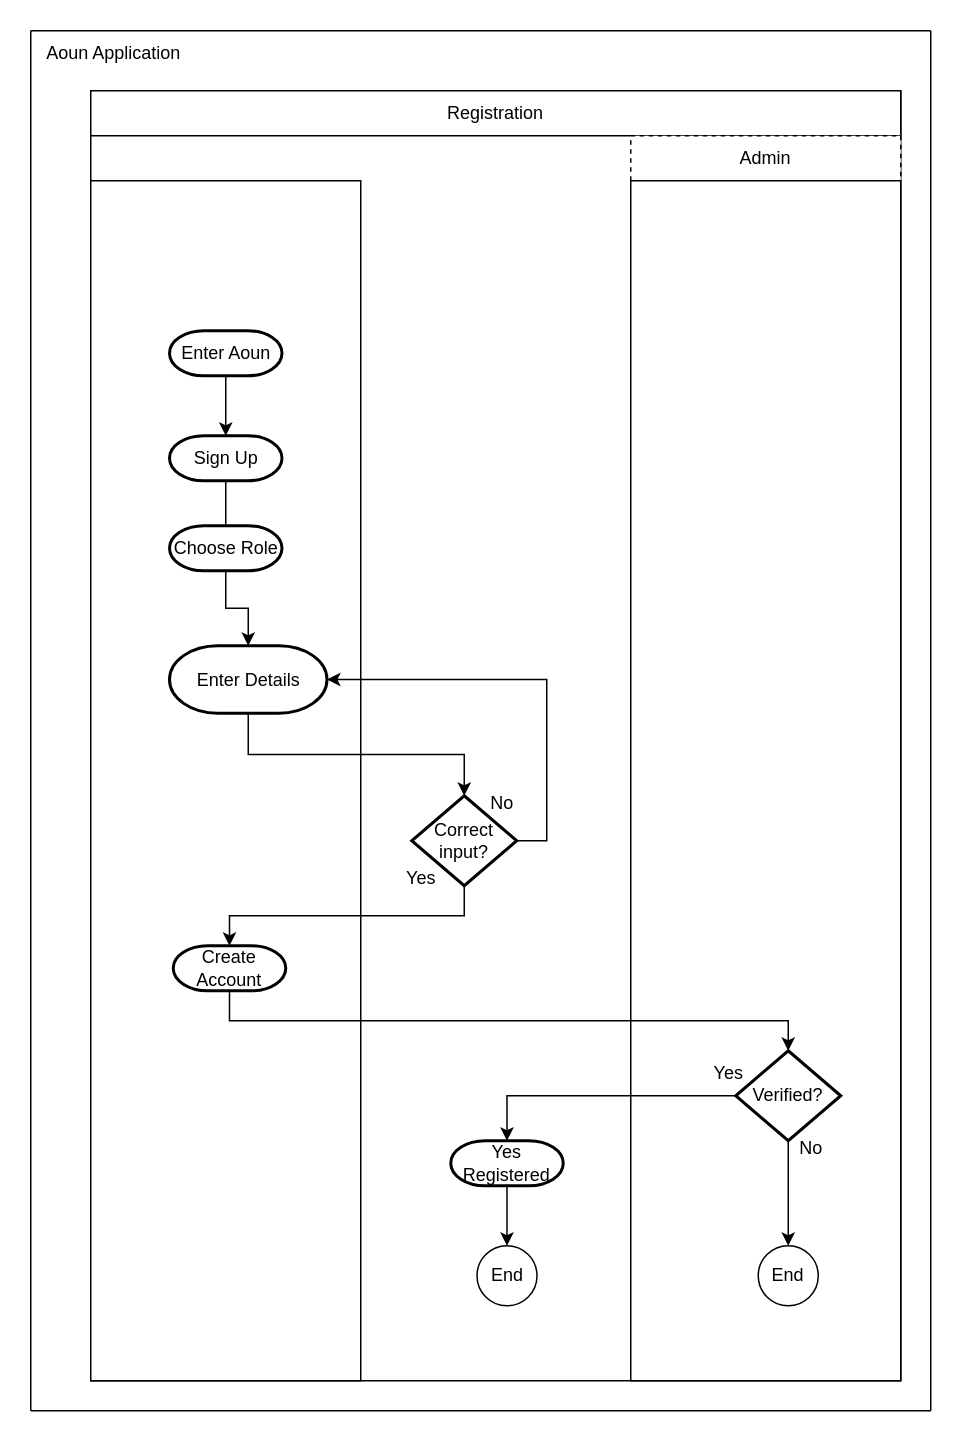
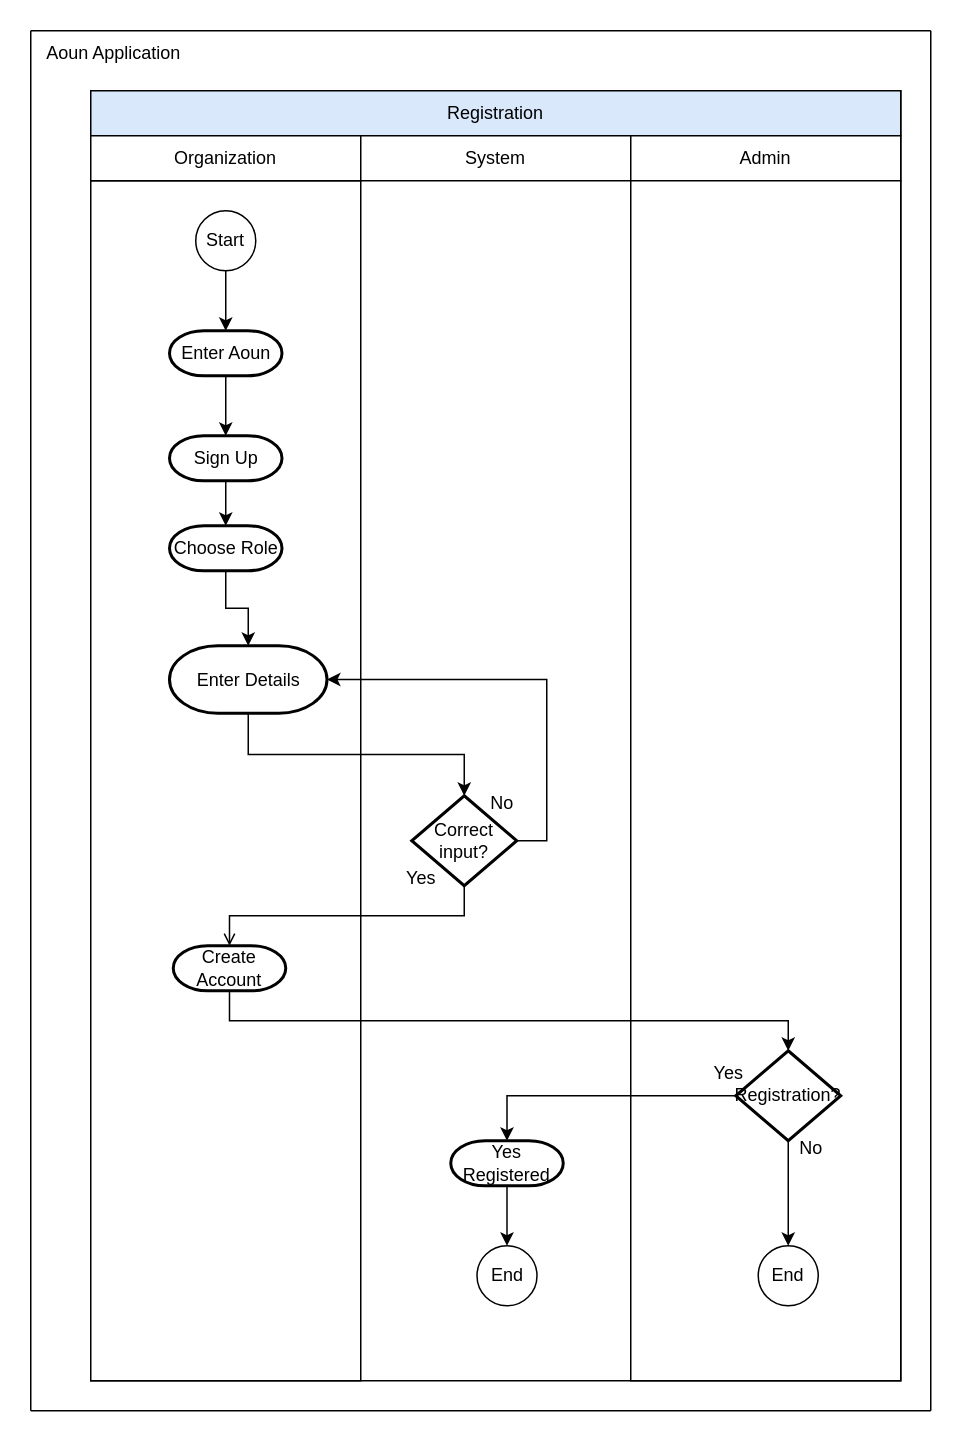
- <mxCell id="3" value="Registration" style="rounded=0;whiteSpace=wrap;html=1;" parent="1" vertex="1"><mxGeometry x="60" y="60" width="540" height="30" as="geometry" /></mxCell>
+ <mxCell id="3" value="Registration" style="rounded=0;whiteSpace=wrap;html=1;fillColor=#dae8fc;" parent="1" vertex="1"><mxGeometry x="60" y="60" width="540" height="30" as="geometry" /></mxCell>
+ <mxCell id="5" value="Organization" style="rounded=0;whiteSpace=wrap;html=1;" parent="1" vertex="1"><mxGeometry x="60" y="90" width="180" height="30" as="geometry" /></mxCell>
+ <mxCell id="6" value="System" style="rounded=0;whiteSpace=wrap;html=1;" parent="1" vertex="1"><mxGeometry x="240" y="90" width="180" height="30" as="geometry" /></mxCell>
- <mxCell id="29" value="Admin" style="rounded=0;whiteSpace=wrap;html=1;dashed=1;" parent="1" vertex="1"><mxGeometry x="420" y="90" width="180" height="30" as="geometry" /></mxCell>
+ <mxCell id="29" value="Admin" style="rounded=0;whiteSpace=wrap;html=1;" parent="1" vertex="1"><mxGeometry x="420" y="90" width="180" height="30" as="geometry" /></mxCell>
+ <mxCell id="7" value="Start" style="ellipse;whiteSpace=wrap;html=1;aspect=fixed;" parent="1" vertex="1"><mxGeometry x="130" y="140" width="40" height="40" as="geometry" /></mxCell>
+ <mxCell id="9" style="edgeStyle=orthogonalEdgeStyle;rounded=0;orthogonalLoop=1;jettySize=auto;html=1;exitX=0.5;exitY=1;exitDx=0;exitDy=0;entryX=0.5;entryY=0;entryDx=0;entryDy=0;entryPerimeter=0;" parent="1" source="7" target="8" edge="1"><mxGeometry relative="1" as="geometry" /></mxCell>
- <mxCell id="13" style="edgeStyle=orthogonalEdgeStyle;rounded=0;orthogonalLoop=1;jettySize=auto;html=1;exitX=0.5;exitY=1;exitDx=0;exitDy=0;exitPerimeter=0;entryX=0.5;entryY=0;entryDx=0;entryDy=0;entryPerimeter=0;endArrow=none;" parent="1" source="10" target="12" edge="1"><mxGeometry relative="1" as="geometry" /></mxCell>
+ <mxCell id="13" style="edgeStyle=orthogonalEdgeStyle;rounded=0;orthogonalLoop=1;jettySize=auto;html=1;exitX=0.5;exitY=1;exitDx=0;exitDy=0;exitPerimeter=0;entryX=0.5;entryY=0;entryDx=0;entryDy=0;entryPerimeter=0;" parent="1" source="10" target="12" edge="1"><mxGeometry relative="1" as="geometry" /></mxCell>
- <mxCell id="25" style="edgeStyle=orthogonalEdgeStyle;rounded=0;orthogonalLoop=1;jettySize=auto;html=1;exitX=0.5;exitY=1;exitDx=0;exitDy=0;exitPerimeter=0;entryX=0.5;entryY=0;entryDx=0;entryDy=0;entryPerimeter=0;" parent="1" source="23" target="24" edge="1"><mxGeometry relative="1" as="geometry" /></mxCell>
+ <mxCell id="25" style="edgeStyle=orthogonalEdgeStyle;rounded=0;orthogonalLoop=1;jettySize=auto;html=1;exitX=0.5;exitY=1;exitDx=0;exitDy=0;exitPerimeter=0;entryX=0.5;entryY=0;entryDx=0;entryDy=0;entryPerimeter=0;endArrow=open;" parent="1" source="23" target="24" edge="1"><mxGeometry relative="1" as="geometry" /></mxCell>
- <mxCell id="32" value="Verified?" style="strokeWidth=2;html=1;shape=mxgraph.flowchart.decision;whiteSpace=wrap;" parent="1" vertex="1"><mxGeometry x="490" y="700" width="70" height="60" as="geometry" /></mxCell>
+ <mxCell id="32" value="Registration?" style="strokeWidth=2;html=1;shape=mxgraph.flowchart.decision;whiteSpace=wrap;" parent="1" vertex="1"><mxGeometry x="490" y="700" width="70" height="60" as="geometry" /></mxCell>
